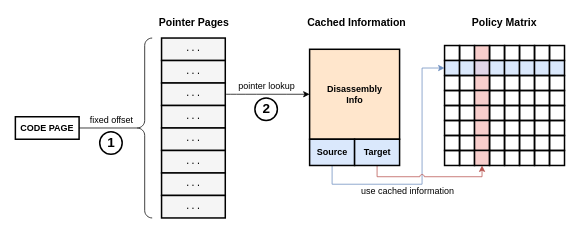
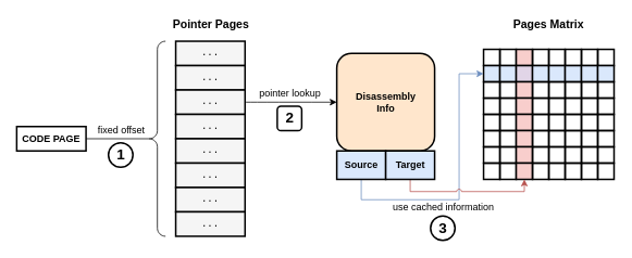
- <mxCell id="85" value="Cached Information" style="text;html=1;align=center;verticalAlign=middle;resizable=0;points=[];autosize=1;fontSize=14;fontStyle=1" vertex="1" parent="1"><mxGeometry x="399.5" y="20" width="150" height="20" as="geometry" /></mxCell>
- <mxCell id="86" value="Policy Matrix" style="text;html=1;align=center;verticalAlign=middle;resizable=0;points=[];autosize=1;fontSize=14;fontStyle=1" vertex="1" parent="1"><mxGeometry x="621.5" y="20" width="100" height="20" as="geometry" /></mxCell>
+ <mxCell id="86" value="Pages Matrix" style="text;html=1;align=center;verticalAlign=middle;resizable=0;points=[];autosize=1;fontSize=14;fontStyle=1" vertex="1" parent="1"><mxGeometry x="621.5" y="20" width="100" height="20" as="geometry" /></mxCell>
- <mxCell id="14" value="Disassembly&lt;br&gt;Info" style="rounded=0;whiteSpace=wrap;html=1;fontFamily=Helvetica;fontSize=12;align=center;fillColor=#ffe6cc;fontStyle=1;strokeWidth=2;" vertex="1" parent="1"><mxGeometry x="412.5" y="65" width="120" height="120" as="geometry" /></mxCell>
+ <mxCell id="14" value="Disassembly&lt;br&gt;Info" style="whiteSpace=wrap;html=1;fontFamily=Helvetica;fontSize=12;align=center;fillColor=#ffe6cc;fontStyle=1;strokeWidth=2;rounded=1;" vertex="1" parent="1"><mxGeometry x="412.5" y="65" width="120" height="120" as="geometry" /></mxCell>
- <mxCell id="90" value="2" style="ellipse;whiteSpace=wrap;html=1;aspect=fixed;strokeColor=#000000;strokeWidth=2;fillColor=none;fontFamily=Helvetica;fontColor=#000000;fontStyle=1;fontSize=18;" vertex="1" parent="1"><mxGeometry x="339.5" y="130" width="30" height="30" as="geometry" /></mxCell>
+ <mxCell id="90" value="2" style="whiteSpace=wrap;html=1;aspect=fixed;strokeColor=#000000;strokeWidth=2;fillColor=none;fontFamily=Helvetica;fontColor=#000000;fontStyle=1;fontSize=18;rounded=1;" vertex="1" parent="1"><mxGeometry x="339.5" y="130" width="30" height="30" as="geometry" /></mxCell>
+ <mxCell id="91" value="3" style="ellipse;whiteSpace=wrap;html=1;aspect=fixed;strokeColor=#000000;strokeWidth=2;fillColor=none;fontFamily=Helvetica;fontColor=#000000;fontStyle=1;fontSize=18;" vertex="1" parent="1"><mxGeometry x="527.5" y="265" width="30" height="30" as="geometry" /></mxCell>
